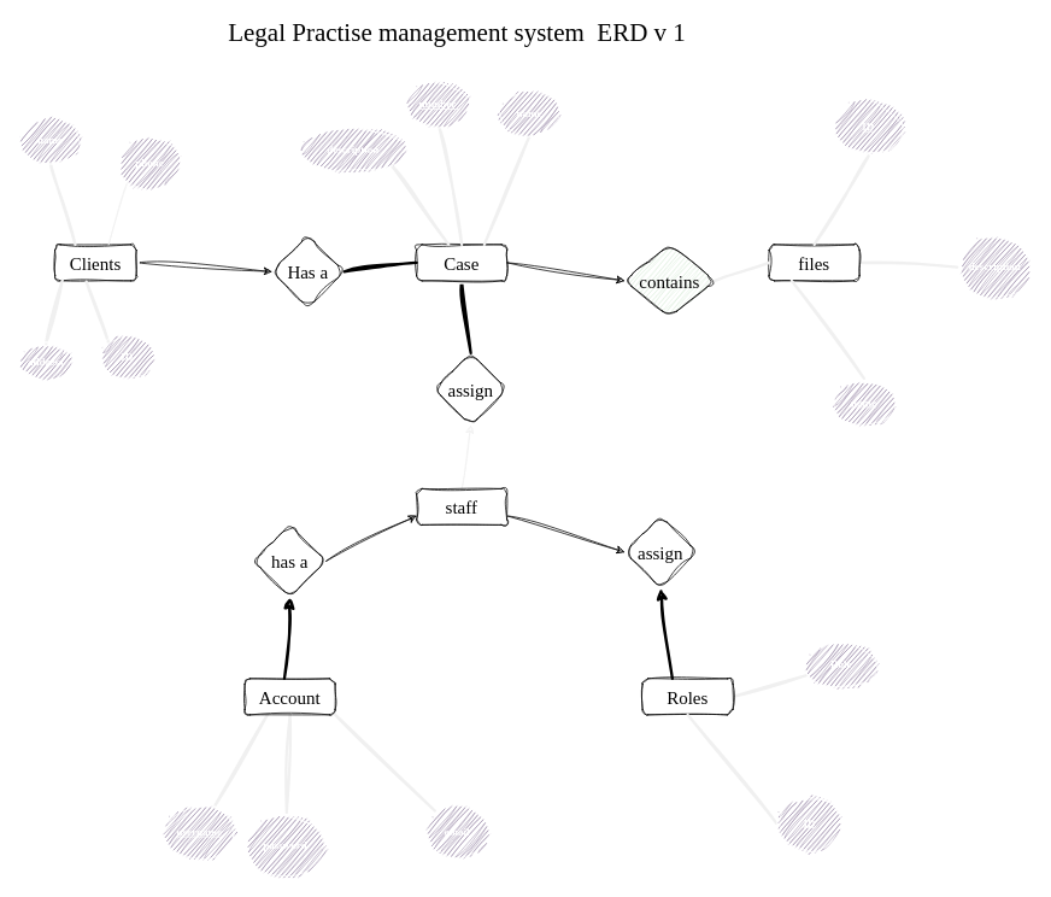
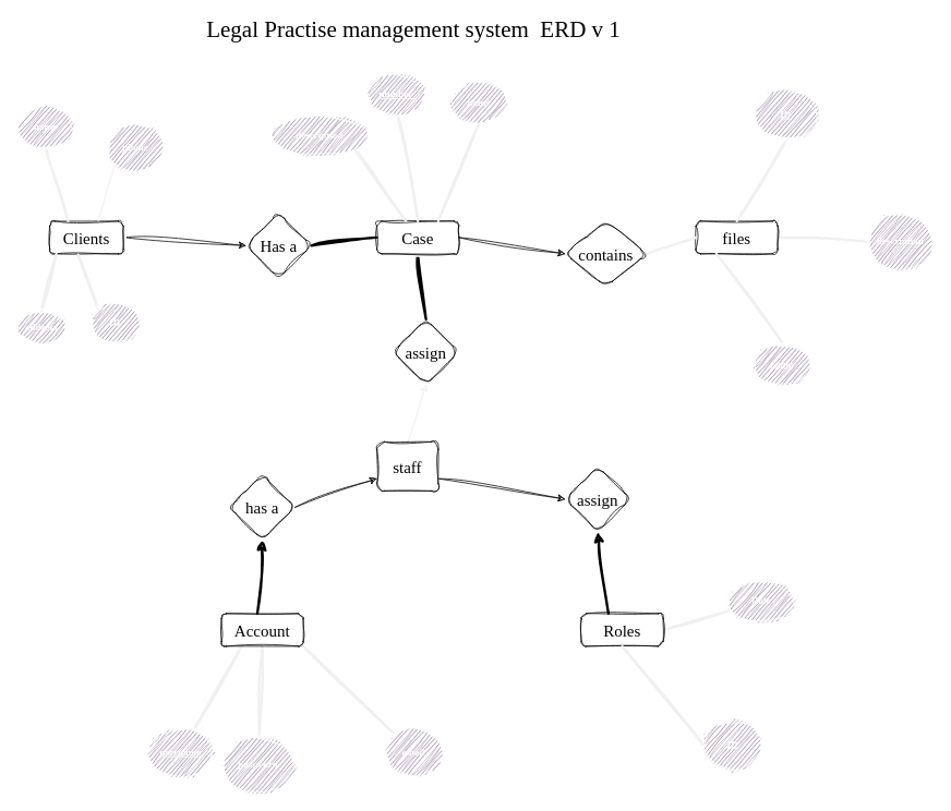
- <mxCell id="21" value="contains" style="rhombus;whiteSpace=wrap;html=1;hachureGap=4;fontFamily=Architects Daughter;fontSource=https%3A%2F%2Ffonts.googleapis.com%2Fcss%3Ffamily%3DArchitects%2BDaughter;fontSize=20;rounded=1;sketch=1;curveFitting=1;jiggle=2;fillColor=#d5e8d4;" vertex="1" parent="1"><mxGeometry x="690" y="270" width="100" height="80" as="geometry" /></mxCell>
+ <mxCell id="21" value="contains" style="rhombus;whiteSpace=wrap;html=1;hachureGap=4;fontFamily=Architects Daughter;fontSource=https%3A%2F%2Ffonts.googleapis.com%2Fcss%3Ffamily%3DArchitects%2BDaughter;fontSize=20;rounded=1;sketch=1;curveFitting=1;jiggle=2;" vertex="1" parent="1"><mxGeometry x="690" y="270" width="100" height="80" as="geometry" /></mxCell>
- <mxCell id="11" value="staff" style="rounded=1;whiteSpace=wrap;html=1;hachureGap=4;fontFamily=Architects Daughter;fontSource=https%3A%2F%2Ffonts.googleapis.com%2Fcss%3Ffamily%3DArchitects%2BDaughter;fontSize=20;sketch=1;curveFitting=1;jiggle=2;" vertex="1" parent="1"><mxGeometry x="460" y="540" width="100" height="40" as="geometry" /></mxCell>
+ <mxCell id="11" value="staff" style="rounded=1;whiteSpace=wrap;html=1;hachureGap=4;fontFamily=Architects Daughter;fontSource=https%3A%2F%2Ffonts.googleapis.com%2Fcss%3Ffamily%3DArchitects%2BDaughter;fontSize=20;sketch=1;curveFitting=1;jiggle=2;" vertex="1" parent="1"><mxGeometry x="460" y="540" width="75" height="60" as="geometry" /></mxCell>
